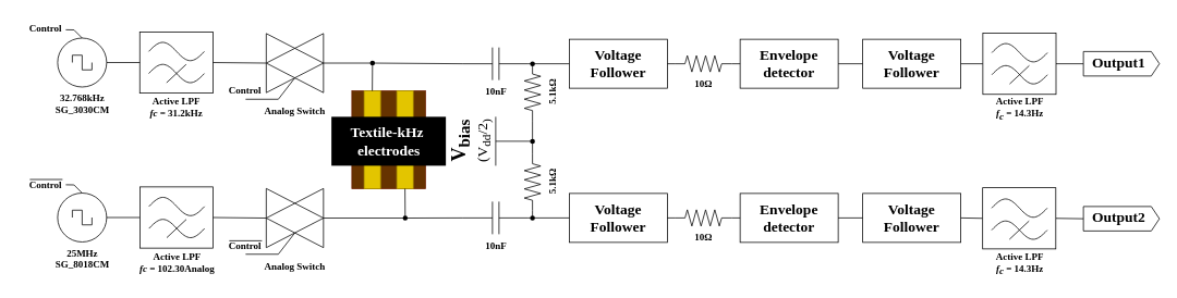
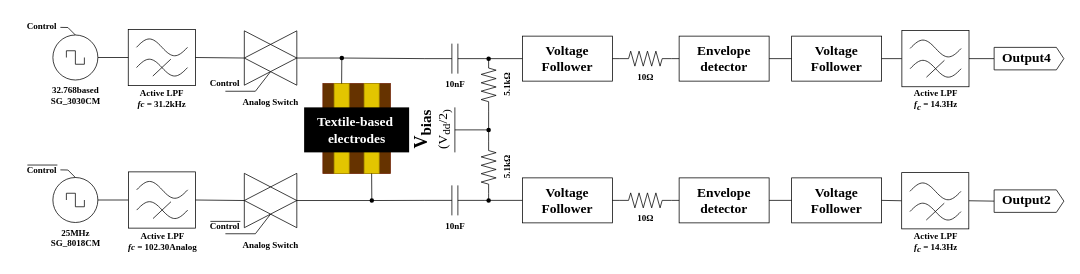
- <mxCell id="35" value="&lt;font face=&quot;Century&quot;&gt;&lt;b&gt;Output1&lt;/b&gt;&lt;/font&gt;" style="text;html=1;align=center;verticalAlign=middle;resizable=0;points=[];autosize=1;strokeColor=none;fillColor=none;fontSize=18;fontFamily=Helvetica;" parent="1" vertex="1"><mxGeometry x="1318" y="56.69" width="100" height="40" as="geometry" /></mxCell>
+ <mxCell id="35" value="&lt;font face=&quot;Century&quot;&gt;&lt;b&gt;Output4&lt;/b&gt;&lt;/font&gt;" style="text;html=1;align=center;verticalAlign=middle;resizable=0;points=[];autosize=1;strokeColor=none;fillColor=none;fontSize=18;fontFamily=Helvetica;" parent="1" vertex="1"><mxGeometry x="1318" y="56.69" width="100" height="40" as="geometry" /></mxCell>
- <mxCell id="2" value="&lt;div&gt;&lt;font face=&quot;Century&quot;&gt;&lt;b&gt;32.768kHz&lt;/b&gt;&lt;/font&gt;&lt;/div&gt;&lt;div&gt;&lt;font face=&quot;Century&quot;&gt;&lt;b&gt;SG_3030CM&lt;br&gt;&lt;/b&gt;&lt;/font&gt;&lt;/div&gt;" style="pointerEvents=1;verticalLabelPosition=bottom;shadow=0;dashed=0;align=center;html=1;verticalAlign=top;shape=mxgraph.electrical.signal_sources.source;aspect=fixed;points=[[0.5,0,0],[1,0.5,0],[0.5,1,0],[0,0.5,0]];elSignalType=square;" parent="1" vertex="1"><mxGeometry x="70" y="46" width="60" height="60" as="geometry" /></mxCell>
+ <mxCell id="2" value="&lt;div&gt;&lt;font face=&quot;Century&quot;&gt;&lt;b&gt;32.768based&lt;/b&gt;&lt;/font&gt;&lt;/div&gt;&lt;div&gt;&lt;font face=&quot;Century&quot;&gt;&lt;b&gt;SG_3030CM&lt;br&gt;&lt;/b&gt;&lt;/font&gt;&lt;/div&gt;" style="pointerEvents=1;verticalLabelPosition=bottom;shadow=0;dashed=0;align=center;html=1;verticalAlign=top;shape=mxgraph.electrical.signal_sources.source;aspect=fixed;points=[[0.5,0,0],[1,0.5,0],[0.5,1,0],[0,0.5,0]];elSignalType=square;" parent="1" vertex="1"><mxGeometry x="70" y="46" width="60" height="60" as="geometry" /></mxCell>
- <mxCell id="29" value="&lt;div&gt;&lt;font face=&quot;Century&quot; color=&quot;#ffffff&quot;&gt;&lt;b&gt;Textile-kHz&amp;nbsp;&lt;/b&gt;&lt;/font&gt;&lt;/div&gt;&lt;div&gt;&lt;font face=&quot;Century&quot; color=&quot;#ffffff&quot;&gt;&lt;b&gt;electrodes&lt;/b&gt;&lt;/font&gt;&lt;/div&gt;" style="text;html=1;align=center;verticalAlign=middle;resizable=0;points=[];autosize=1;strokeColor=none;fillColor=#000000;fontSize=18;fontFamily=Helvetica;fontColor=#333333;" parent="1" vertex="1"><mxGeometry x="405" y="142.5" width="140" height="60" as="geometry" /></mxCell>
+ <mxCell id="29" value="&lt;div&gt;&lt;font face=&quot;Century&quot; color=&quot;#ffffff&quot;&gt;&lt;b&gt;Textile-based&amp;nbsp;&lt;/b&gt;&lt;/font&gt;&lt;/div&gt;&lt;div&gt;&lt;font face=&quot;Century&quot; color=&quot;#ffffff&quot;&gt;&lt;b&gt;electrodes&lt;/b&gt;&lt;/font&gt;&lt;/div&gt;" style="text;html=1;align=center;verticalAlign=middle;resizable=0;points=[];autosize=1;strokeColor=none;fillColor=#000000;fontSize=18;fontFamily=Helvetica;fontColor=#333333;" parent="1" vertex="1"><mxGeometry x="405" y="142.5" width="140" height="60" as="geometry" /></mxCell>
